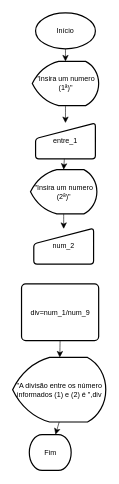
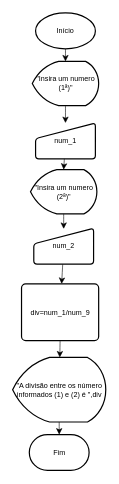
- <mxCell id="4" value="entre_1" style="html=1;strokeWidth=2;shape=manualInput;whiteSpace=wrap;rounded=1;size=26;arcSize=11;" vertex="1" parent="1"><mxGeometry x="59" y="204" width="100" height="60" as="geometry" /></mxCell>
+ <mxCell id="4" value="num_1" style="html=1;strokeWidth=2;shape=manualInput;whiteSpace=wrap;rounded=1;size=26;arcSize=11;" vertex="1" parent="1"><mxGeometry x="59" y="204" width="100" height="60" as="geometry" /></mxCell>
+ <mxCell id="8" style="edgeStyle=none;curved=1;rounded=0;orthogonalLoop=1;jettySize=auto;html=1;fontSize=12;startSize=8;endSize=8;" edge="1" parent="1" source="9" target="11"><mxGeometry relative="1" as="geometry" /></mxCell>
- <mxCell id="14" value="Fim" style="strokeWidth=2;html=1;shape=mxgraph.flowchart.terminator;whiteSpace=wrap;" vertex="1" parent="1"><mxGeometry x="48.5" y="725" width="70" height="60" as="geometry" /></mxCell>
+ <mxCell id="14" value="Fim" style="strokeWidth=2;html=1;shape=mxgraph.flowchart.terminator;whiteSpace=wrap;" vertex="1" parent="1"><mxGeometry x="48.5" y="725" width="100" height="60" as="geometry" /></mxCell>
